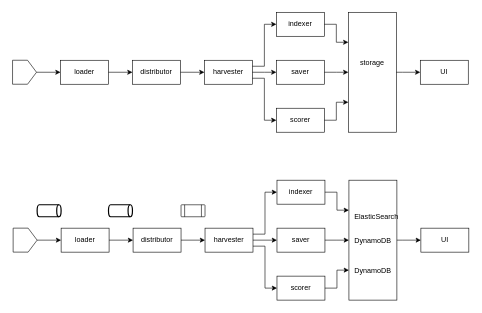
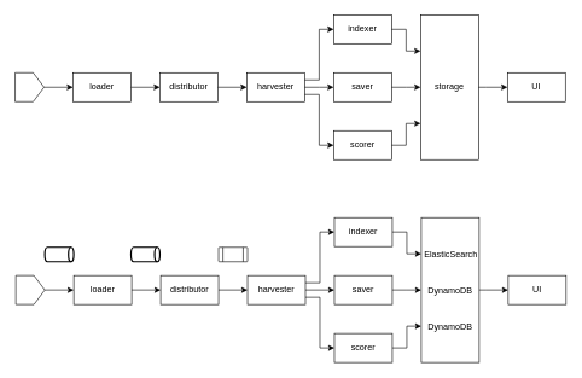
- <mxCell id="24" value="storage" style="text;html=1;strokeColor=none;fillColor=none;align=center;verticalAlign=middle;whiteSpace=wrap;rounded=0;" parent="1" vertex="1"><mxGeometry x="590" y="90" width="60" height="30" as="geometry" /></mxCell>
+ <mxCell id="24" value="storage" style="text;html=1;strokeColor=none;fillColor=none;align=center;verticalAlign=middle;whiteSpace=wrap;rounded=0;" parent="1" vertex="1"><mxGeometry x="590" y="105" width="60" height="30" as="geometry" /></mxCell>
- <mxCell id="22" value="ElasticSearch" style="text;html=1;strokeColor=none;fillColor=none;align=center;verticalAlign=middle;whiteSpace=wrap;rounded=0;" parent="1" vertex="1"><mxGeometry x="597" y="346" width="60" height="30" as="geometry" /></mxCell>
+ <mxCell id="22" value="ElasticSearch" style="text;html=1;strokeColor=none;fillColor=none;align=center;verticalAlign=middle;whiteSpace=wrap;rounded=0;" parent="1" vertex="1"><mxGeometry x="592" y="336" width="60" height="30" as="geometry" /></mxCell>
